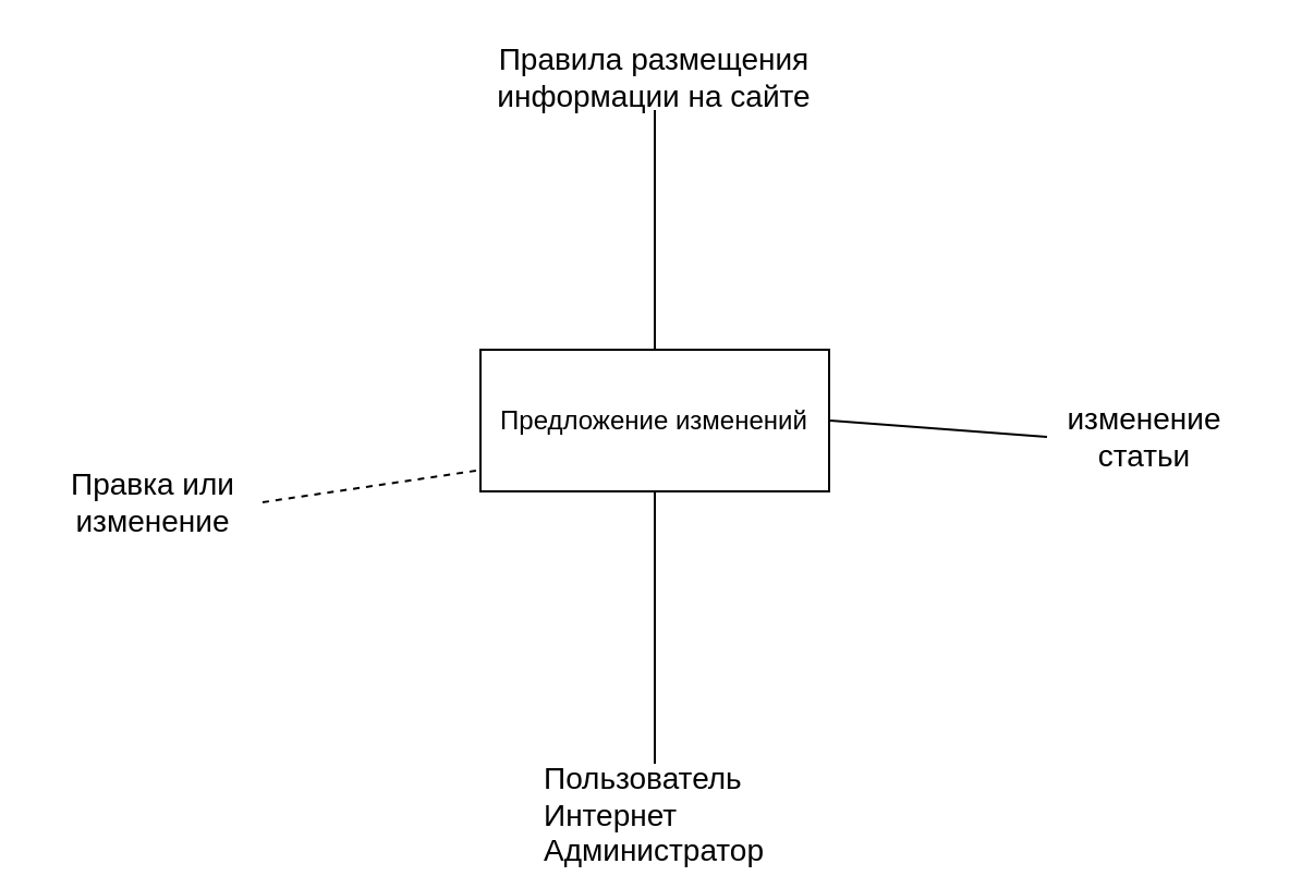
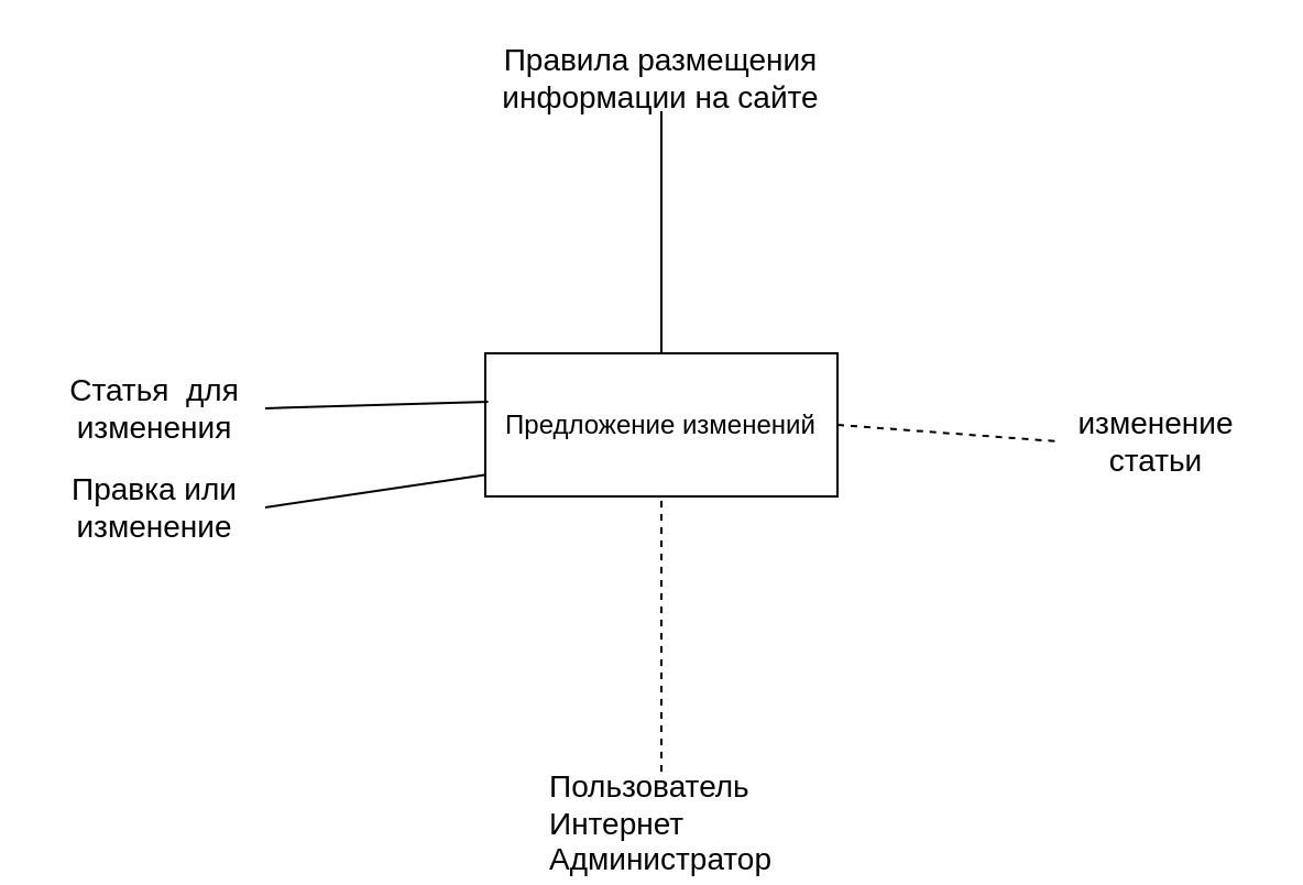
+ <mxCell id="11" value="" style="endArrow=none;html=1;rounded=0;fontSize=14;targetPerimeterSpacing=0;exitX=1;exitY=0.5;exitDx=0;exitDy=0;entryX=0.008;entryY=0.338;entryDx=0;entryDy=0;entryPerimeter=0;" edge="1" parent="1" source="4" target="2"><mxGeometry width="50" height="50" relative="1" as="geometry"><mxPoint x="150" y="200" as="sourcePoint" /><mxPoint x="200" y="150" as="targetPoint" /></mxGeometry></mxCell>
+ <mxCell id="4" value="Статья&amp;nbsp; для изменения" style="text;html=1;strokeColor=none;fillColor=none;align=center;verticalAlign=middle;whiteSpace=wrap;rounded=0;fontSize=14;" vertex="1" parent="1"><mxGeometry x="20" y="170" width="100" height="30" as="geometry" /></mxCell>
- <mxCell id="6" value="" style="endArrow=none;html=1;rounded=0;fontSize=14;exitX=1;exitY=0.5;exitDx=0;exitDy=0;entryX=0;entryY=0.5;entryDx=0;entryDy=0;" edge="1" parent="1" source="2" target="5"><mxGeometry width="50" height="50" relative="1" as="geometry"><mxPoint x="410" y="230" as="sourcePoint" /><mxPoint x="460" y="180" as="targetPoint" /></mxGeometry></mxCell>
+ <mxCell id="6" value="" style="endArrow=none;html=1;rounded=0;fontSize=14;exitX=1;exitY=0.5;exitDx=0;exitDy=0;entryX=0;entryY=0.5;entryDx=0;entryDy=0;dashed=1;" edge="1" parent="1" source="2" target="5"><mxGeometry width="50" height="50" relative="1" as="geometry"><mxPoint x="410" y="230" as="sourcePoint" /><mxPoint x="460" y="180" as="targetPoint" /></mxGeometry></mxCell>
- <mxCell id="10" value="" style="endArrow=none;html=1;rounded=0;fontSize=14;entryX=0.003;entryY=0.848;entryDx=0;entryDy=0;exitX=1;exitY=0.5;exitDx=0;exitDy=0;entryPerimeter=0;spacing=2;spacingRight=5;spacingBottom=-10;spacingLeft=2;targetPerimeterSpacing=0;dashed=1;" edge="1" parent="1" source="9" target="2"><mxGeometry width="50" height="50" relative="1" as="geometry"><mxPoint x="150" y="270" as="sourcePoint" /><mxPoint x="200" y="220" as="targetPoint" /></mxGeometry></mxCell>
+ <mxCell id="10" value="" style="endArrow=none;html=1;rounded=0;fontSize=14;entryX=0.003;entryY=0.848;entryDx=0;entryDy=0;exitX=1;exitY=0.5;exitDx=0;exitDy=0;entryPerimeter=0;spacing=2;spacingRight=5;spacingBottom=-10;spacingLeft=2;targetPerimeterSpacing=0;" edge="1" parent="1" source="9" target="2"><mxGeometry width="50" height="50" relative="1" as="geometry"><mxPoint x="150" y="270" as="sourcePoint" /><mxPoint x="200" y="220" as="targetPoint" /></mxGeometry></mxCell>
- <mxCell id="7" value="" style="endArrow=none;html=1;rounded=0;fontSize=14;entryX=0.5;entryY=1;entryDx=0;entryDy=0;exitX=0.5;exitY=0;exitDx=0;exitDy=0;" edge="1" parent="1" source="8" target="2"><mxGeometry width="50" height="50" relative="1" as="geometry"><mxPoint x="300" y="350" as="sourcePoint" /><mxPoint x="340" y="270" as="targetPoint" /></mxGeometry></mxCell>
+ <mxCell id="7" value="" style="endArrow=none;html=1;rounded=0;fontSize=14;entryX=0.5;entryY=1;entryDx=0;entryDy=0;exitX=0.5;exitY=0;exitDx=0;exitDy=0;dashed=1;" edge="1" parent="1" source="8" target="2"><mxGeometry width="50" height="50" relative="1" as="geometry"><mxPoint x="300" y="350" as="sourcePoint" /><mxPoint x="340" y="270" as="targetPoint" /></mxGeometry></mxCell>
